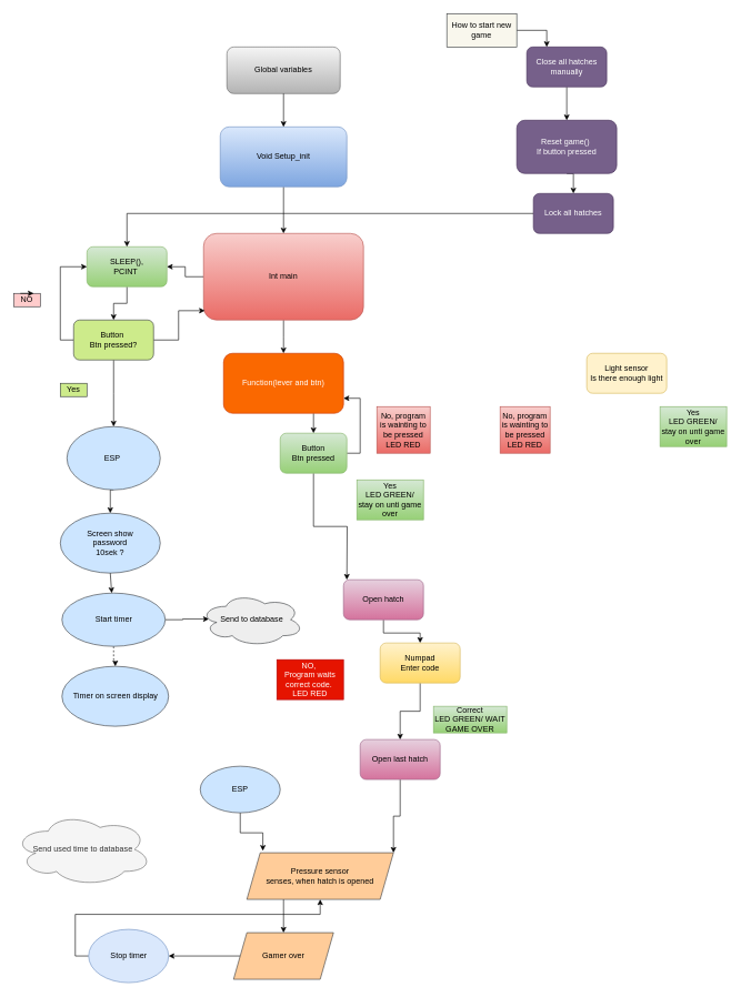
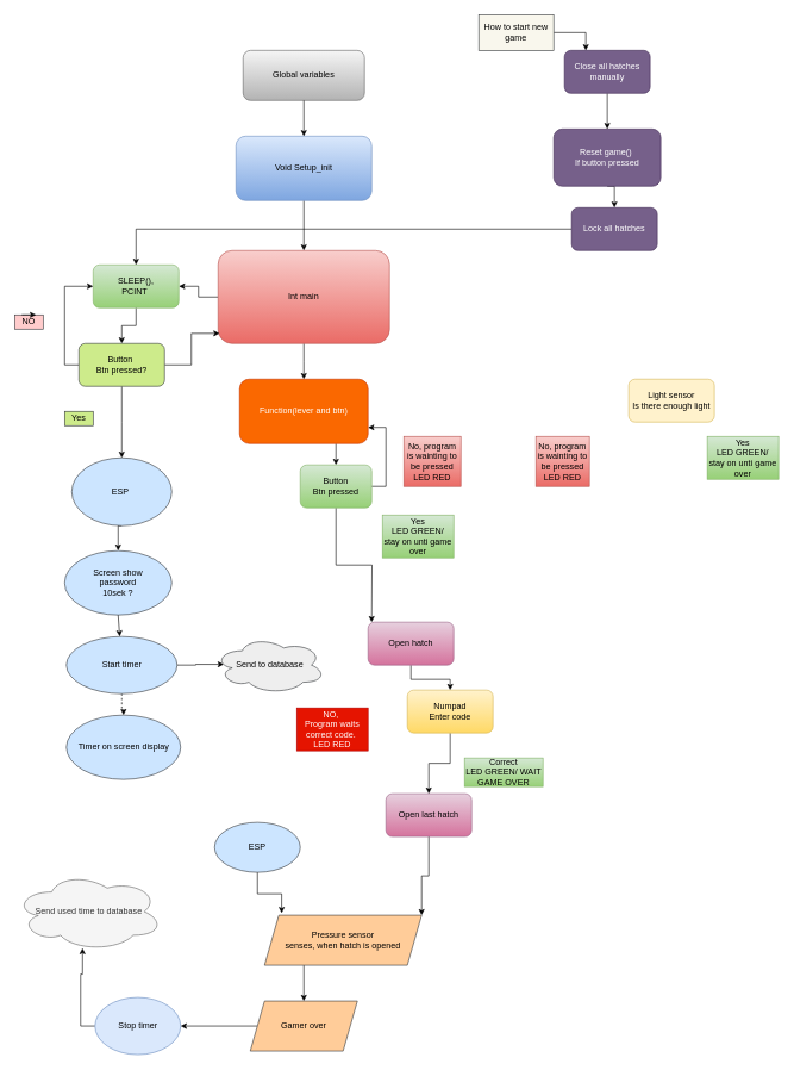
- <mxCell id="48" style="edgeStyle=orthogonalEdgeStyle;rounded=0;orthogonalLoop=1;jettySize=auto;html=1;exitX=0;exitY=0.5;exitDx=0;exitDy=0;" edge="1" parent="1" source="49" target="42"><mxGeometry relative="1" as="geometry" /></mxCell>
+ <mxCell id="48" style="edgeStyle=orthogonalEdgeStyle;rounded=0;orthogonalLoop=1;jettySize=auto;html=1;exitX=0;exitY=0.5;exitDx=0;exitDy=0;entryX=0.458;entryY=0.964;entryDx=0;entryDy=0;entryPerimeter=0;" edge="1" parent="1" source="49" target="47"><mxGeometry relative="1" as="geometry" /></mxCell>
